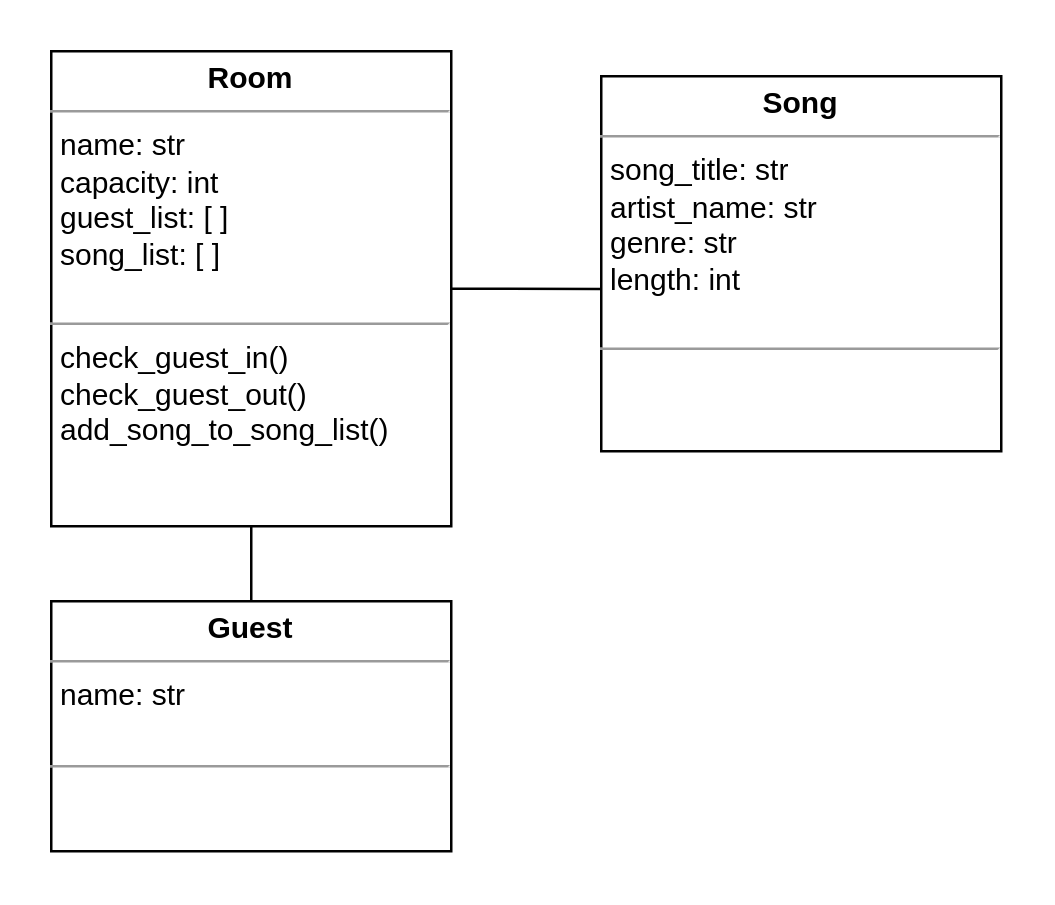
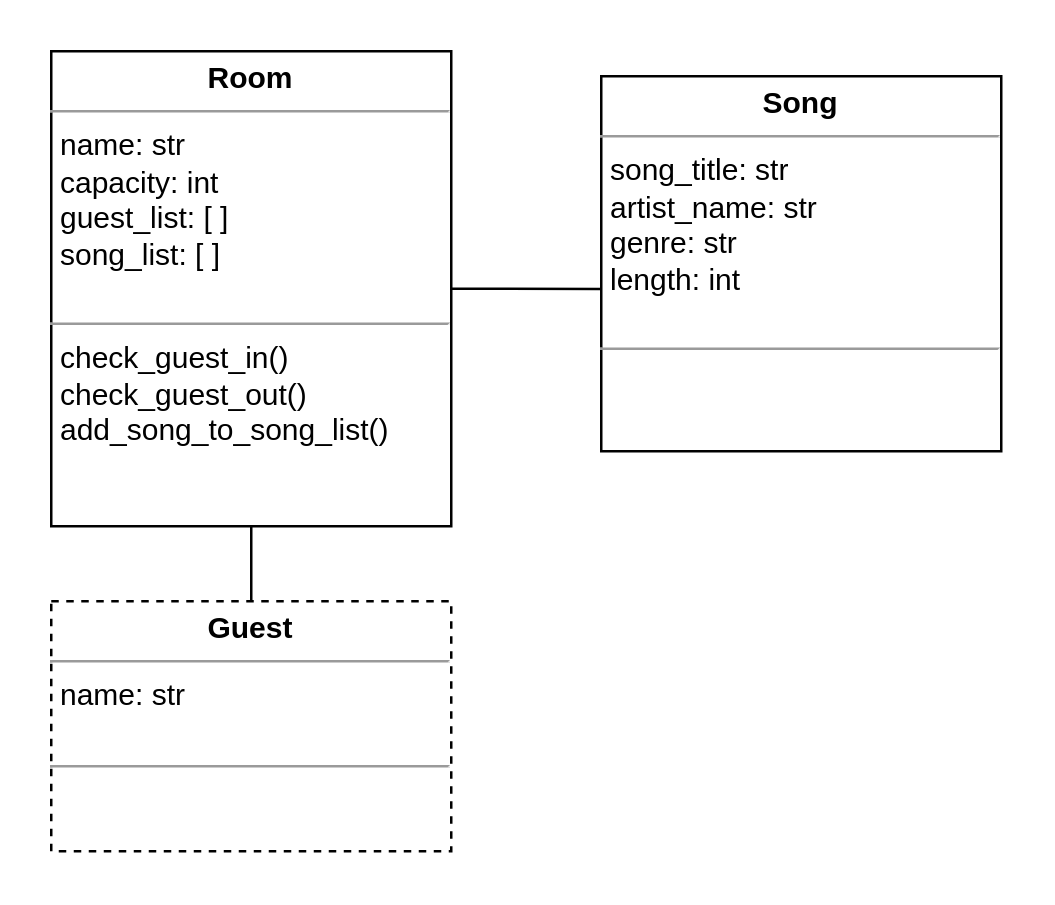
- <mxCell id="4" value="&lt;p style=&quot;margin:0px;margin-top:4px;text-align:center;&quot;&gt;&lt;b&gt;Guest&lt;/b&gt;&lt;/p&gt;&lt;hr size=&quot;1&quot;&gt;&lt;p style=&quot;margin:0px;margin-left:4px;&quot;&gt;name: str&lt;/p&gt;&lt;p style=&quot;margin:0px;margin-left:4px;&quot;&gt;&lt;br&gt;&lt;/p&gt;&lt;hr size=&quot;1&quot;&gt;&lt;p style=&quot;margin:0px;margin-left:4px;&quot;&gt;&lt;br&gt;&lt;/p&gt;" style="verticalAlign=top;align=left;overflow=fill;fontSize=12;fontFamily=Helvetica;html=1;" vertex="1" parent="1"><mxGeometry x="20" y="240" width="160" height="100" as="geometry" /></mxCell>
+ <mxCell id="4" value="&lt;p style=&quot;margin:0px;margin-top:4px;text-align:center;&quot;&gt;&lt;b&gt;Guest&lt;/b&gt;&lt;/p&gt;&lt;hr size=&quot;1&quot;&gt;&lt;p style=&quot;margin:0px;margin-left:4px;&quot;&gt;name: str&lt;/p&gt;&lt;p style=&quot;margin:0px;margin-left:4px;&quot;&gt;&lt;br&gt;&lt;/p&gt;&lt;hr size=&quot;1&quot;&gt;&lt;p style=&quot;margin:0px;margin-left:4px;&quot;&gt;&lt;br&gt;&lt;/p&gt;" style="verticalAlign=top;align=left;overflow=fill;fontSize=12;fontFamily=Helvetica;html=1;dashed=1;" vertex="1" parent="1"><mxGeometry x="20" y="240" width="160" height="100" as="geometry" /></mxCell>
